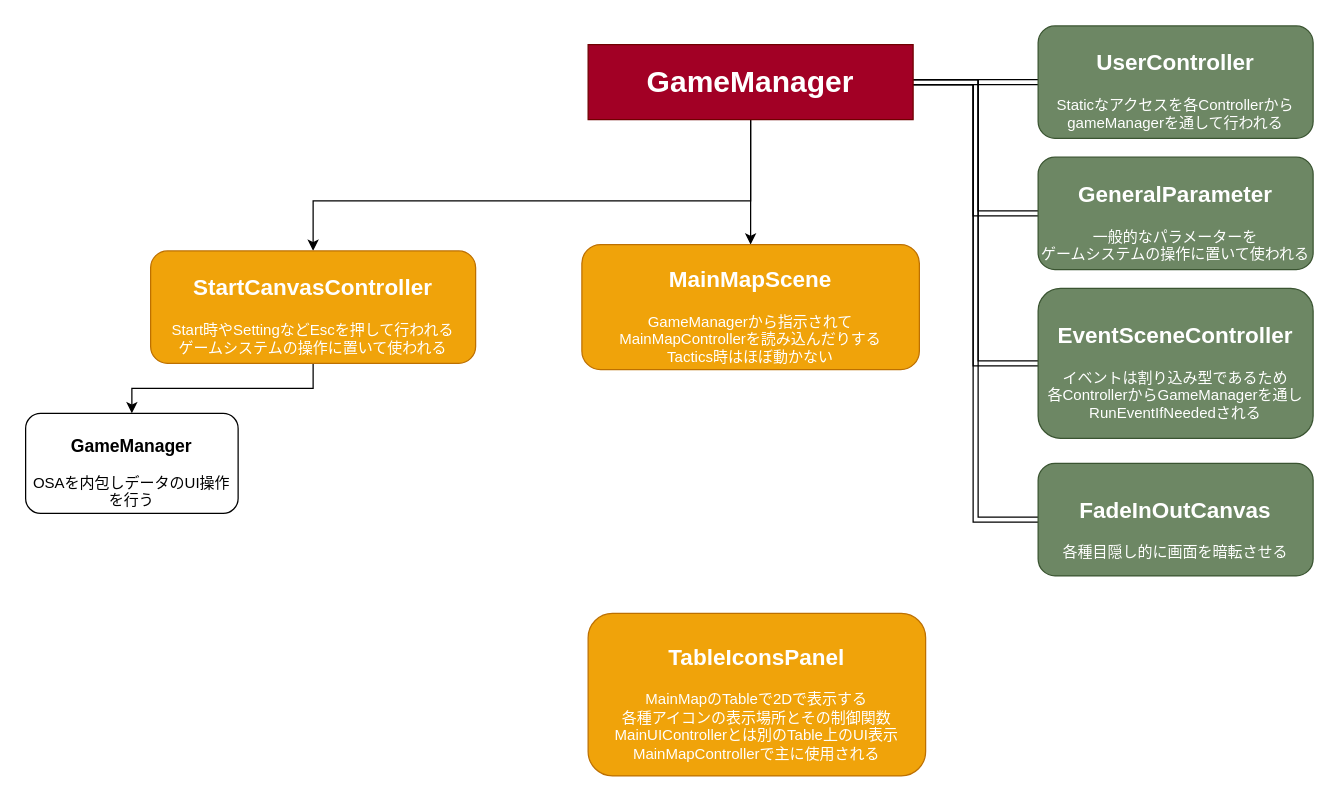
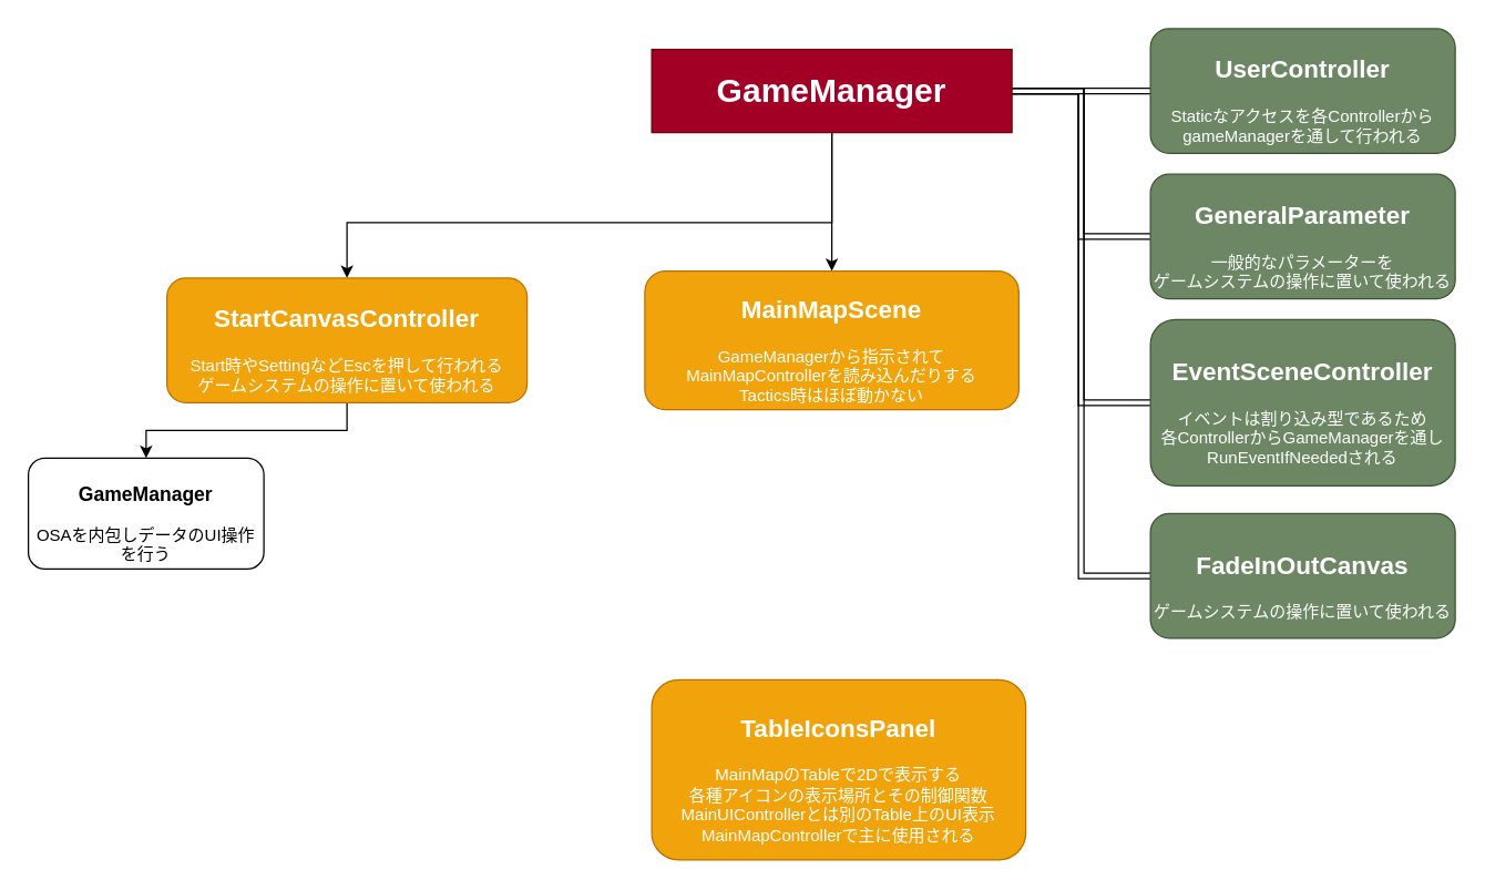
- <mxCell id="15" value="&lt;h2&gt;FadeInOutCanvas&lt;/h2&gt;&lt;div&gt;各種目隠し的に画面を暗転させる&lt;/div&gt;" style="rounded=1;whiteSpace=wrap;html=1;fillColor=#6d8764;fontColor=#ffffff;strokeColor=#3A5431;" vertex="1" parent="1"><mxGeometry x="830" y="370" width="220" height="90" as="geometry" /></mxCell>
+ <mxCell id="15" value="&lt;h2&gt;FadeInOutCanvas&lt;/h2&gt;&lt;div&gt;ゲームシステムの操作に置いて使われる&lt;/div&gt;" style="rounded=1;whiteSpace=wrap;html=1;fillColor=#6d8764;fontColor=#ffffff;strokeColor=#3A5431;" vertex="1" parent="1"><mxGeometry x="830" y="370" width="220" height="90" as="geometry" /></mxCell>
